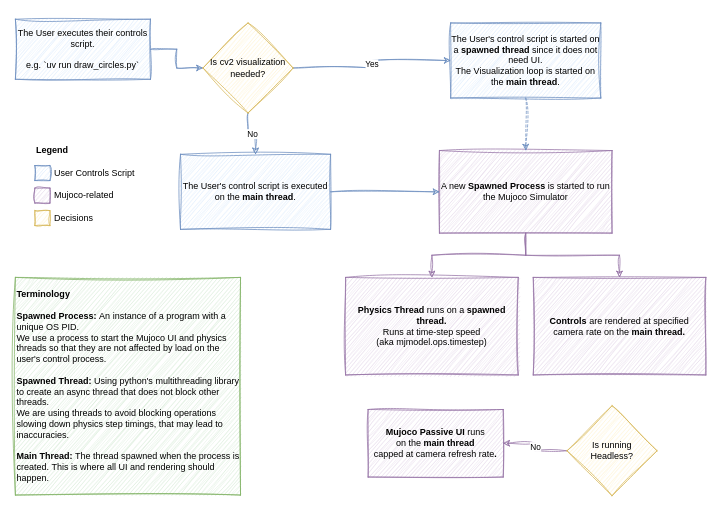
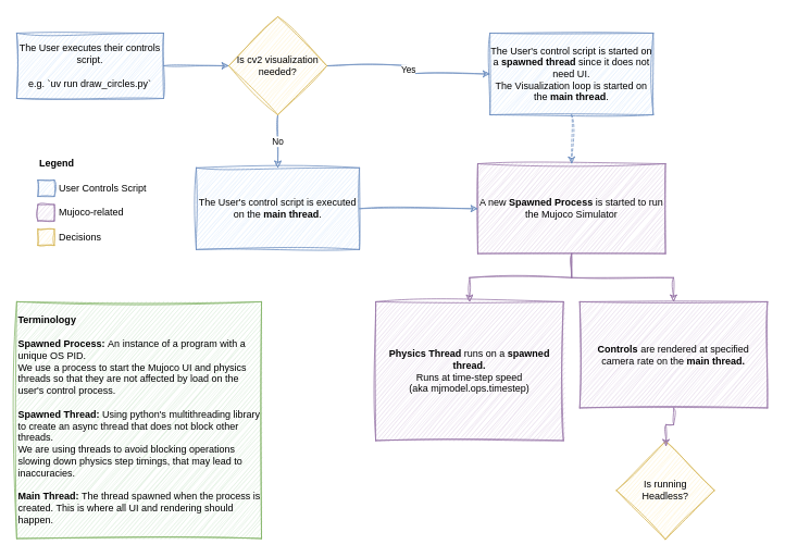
- <mxCell id="6" value="The User executes their controls script.&lt;div&gt;&lt;br&gt;&lt;/div&gt;&lt;div&gt;e.g. `uv run draw_circles.py`&lt;/div&gt;" style="rounded=0;whiteSpace=wrap;html=1;fillColor=#dae8fc;strokeColor=#6c8ebf;sketch=1;curveFitting=1;jiggle=2;" parent="1" vertex="1"><mxGeometry x="20" y="25" width="180" height="80" as="geometry" /></mxCell>
+ <mxCell id="6" value="The User executes their controls script.&lt;div&gt;&lt;br&gt;&lt;/div&gt;&lt;div&gt;e.g. `uv run draw_circles.py`&lt;/div&gt;" style="rounded=0;whiteSpace=wrap;html=1;fillColor=#dae8fc;strokeColor=#6c8ebf;sketch=1;curveFitting=1;jiggle=2;" parent="1" vertex="1"><mxGeometry x="20" y="40" width="180" height="80" as="geometry" /></mxCell>
- <mxCell id="11" value="The User's control script is started on a &lt;b&gt;spawned thread&lt;/b&gt;&amp;nbsp;since it does not need UI.&lt;br&gt;The Visualization loop is started on the &lt;b&gt;main thread&lt;/b&gt;." style="whiteSpace=wrap;html=1;rounded=0;fillColor=#dae8fc;strokeColor=#6c8ebf;sketch=1;curveFitting=1;jiggle=2;" parent="1" vertex="1"><mxGeometry x="600" y="30" width="200" height="100" as="geometry" /></mxCell>
+ <mxCell id="11" value="The User's control script is started on a &lt;b&gt;spawned thread&lt;/b&gt;&amp;nbsp;since it does not need UI.&lt;br&gt;The Visualization loop is started on the &lt;b&gt;main thread&lt;/b&gt;." style="whiteSpace=wrap;html=1;rounded=0;fillColor=#dae8fc;strokeColor=#6c8ebf;sketch=1;curveFitting=1;jiggle=2;" parent="1" vertex="1"><mxGeometry x="600" y="40" width="200" height="100" as="geometry" /></mxCell>
- <mxCell id="9" value="Is cv2 visualization needed?" style="rhombus;whiteSpace=wrap;html=1;rounded=0;fillColor=#fff2cc;strokeColor=#d6b656;sketch=1;curveFitting=1;jiggle=2;" parent="1" vertex="1"><mxGeometry x="270" y="30" width="120" height="120" as="geometry" /></mxCell>
+ <mxCell id="9" value="Is cv2 visualization needed?" style="rhombus;whiteSpace=wrap;html=1;rounded=0;fillColor=#fff2cc;strokeColor=#d6b656;sketch=1;curveFitting=1;jiggle=2;" parent="1" vertex="1"><mxGeometry x="280" y="20" width="120" height="120" as="geometry" /></mxCell>
- <mxCell id="2" value="&lt;b&gt;Physics Thread&lt;/b&gt; runs on a &lt;b&gt;spawned thread.&lt;/b&gt;&lt;div&gt;Runs at time-step speed&lt;br&gt;(aka mjmodel.ops.timestep)&lt;/div&gt;" style="rounded=0;whiteSpace=wrap;html=1;fillColor=#e1d5e7;strokeColor=#9673a6;sketch=1;curveFitting=1;jiggle=2;" parent="1" vertex="1"><mxGeometry x="460" y="369" width="230" height="130" as="geometry" /></mxCell>
+ <mxCell id="2" value="&lt;b&gt;Physics Thread&lt;/b&gt; runs on a &lt;b&gt;spawned thread.&lt;/b&gt;&lt;div&gt;Runs at time-step speed&lt;br&gt;(aka mjmodel.ops.timestep)&lt;/div&gt;" style="rounded=0;whiteSpace=wrap;html=1;fillColor=#e1d5e7;strokeColor=#9673a6;sketch=1;curveFitting=1;jiggle=2;" parent="1" vertex="1"><mxGeometry x="460" y="369" width="230" height="170" as="geometry" /></mxCell>
+ <mxCell id="27" style="edgeStyle=orthogonalEdgeStyle;rounded=0;orthogonalLoop=1;jettySize=auto;html=1;entryX=0.506;entryY=0.051;entryDx=0;entryDy=0;entryPerimeter=0;sketch=1;curveFitting=1;jiggle=2;fillColor=#e1d5e7;strokeColor=#9673a6;" edge="1" parent="1" source="25" target="13"><mxGeometry relative="1" as="geometry" /></mxCell>
- <mxCell id="28" value="&lt;b&gt;Mujoco Passive UI&lt;/b&gt; runs &lt;br&gt;on the &lt;b&gt;main thread &lt;br&gt;&lt;/b&gt;capped at camera refresh rate&lt;b&gt;.&lt;/b&gt;" style="rounded=0;whiteSpace=wrap;html=1;fillColor=#e1d5e7;strokeColor=#9673a6;sketch=1;curveFitting=1;jiggle=2;" vertex="1" parent="1"><mxGeometry x="490" y="545" width="180" height="90" as="geometry" /></mxCell>
- <mxCell id="12" value="No" style="edgeStyle=orthogonalEdgeStyle;rounded=0;orthogonalLoop=1;jettySize=auto;html=1;sketch=1;curveFitting=1;jiggle=2;fillColor=#e1d5e7;strokeColor=#9673a6;" edge="1" parent="1" source="13" target="28"><mxGeometry relative="1" as="geometry"><mxPoint x="640" y="590" as="targetPoint" /></mxGeometry></mxCell>
